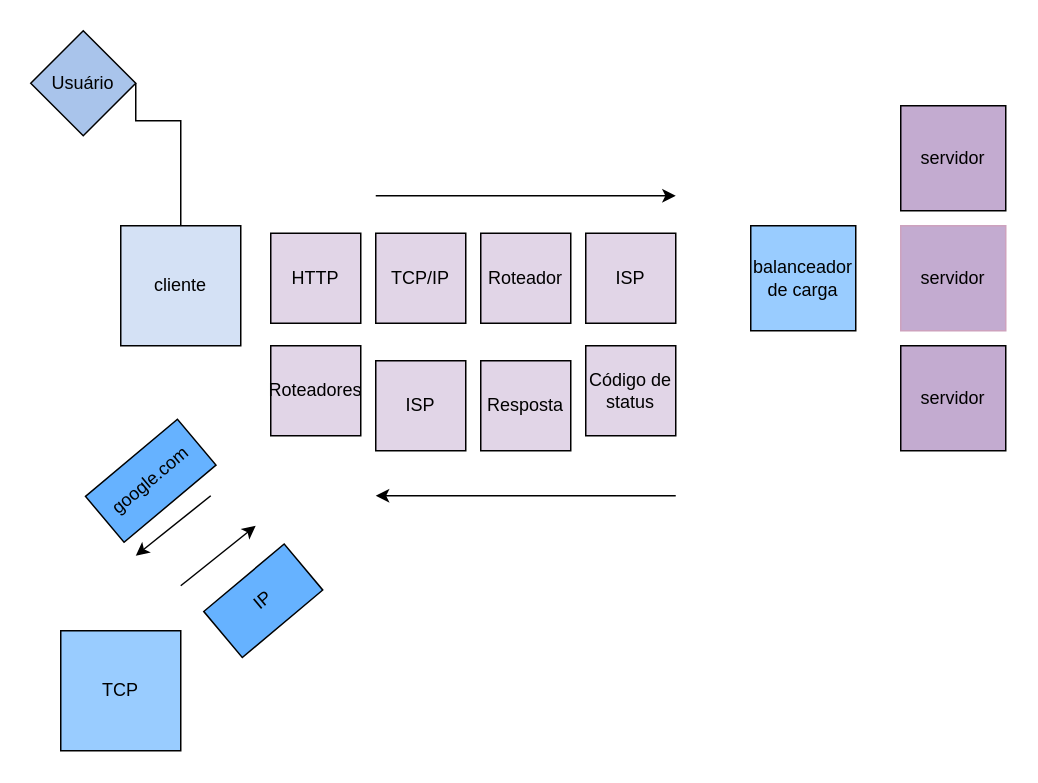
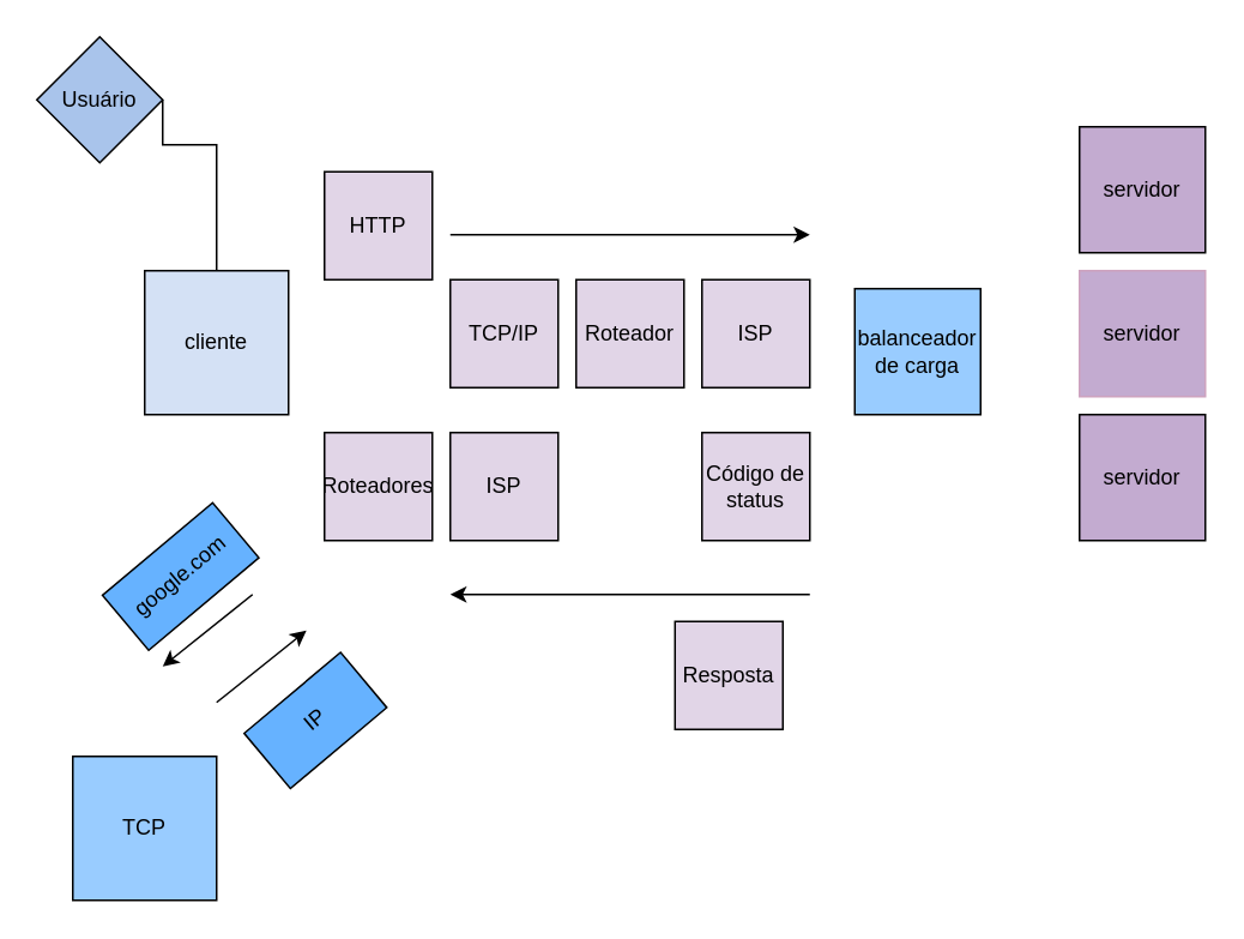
- <mxCell id="8" value="HTTP" style="whiteSpace=wrap;html=1;aspect=fixed;fillColor=#E1D5E7;" parent="1" vertex="1"><mxGeometry x="180" y="155" width="60" height="60" as="geometry" /></mxCell>
+ <mxCell id="8" value="HTTP" style="whiteSpace=wrap;html=1;aspect=fixed;fillColor=#E1D5E7;" parent="1" vertex="1"><mxGeometry x="180" y="95" width="60" height="60" as="geometry" /></mxCell>
- <mxCell id="4" value="balanceador de carga" style="whiteSpace=wrap;html=1;aspect=fixed;fillColor=#99CCFF;" parent="1" vertex="1"><mxGeometry x="500" y="150" width="70" height="70" as="geometry" /></mxCell>
+ <mxCell id="4" value="balanceador de carga" style="whiteSpace=wrap;html=1;aspect=fixed;fillColor=#99CCFF;" parent="1" vertex="1"><mxGeometry x="475" y="160" width="70" height="70" as="geometry" /></mxCell>
- <mxCell id="15" value="Roteadores" style="whiteSpace=wrap;html=1;aspect=fixed;fillColor=#E1D5E7;" parent="1" vertex="1"><mxGeometry x="180" y="230" width="60" height="60" as="geometry" /></mxCell>
+ <mxCell id="15" value="Roteadores" style="whiteSpace=wrap;html=1;aspect=fixed;fillColor=#E1D5E7;" parent="1" vertex="1"><mxGeometry x="180" y="240" width="60" height="60" as="geometry" /></mxCell>
- <mxCell id="13" value="Código de status" style="whiteSpace=wrap;html=1;aspect=fixed;fillColor=#E1D5E7;" parent="1" vertex="1"><mxGeometry x="390" y="230" width="60" height="60" as="geometry" /></mxCell>
+ <mxCell id="13" value="Código de status" style="whiteSpace=wrap;html=1;aspect=fixed;fillColor=#E1D5E7;" parent="1" vertex="1"><mxGeometry x="390" y="240" width="60" height="60" as="geometry" /></mxCell>
- <mxCell id="14" value="Resposta" style="whiteSpace=wrap;html=1;aspect=fixed;fillColor=#E1D5E7;" parent="1" vertex="1"><mxGeometry x="320" y="240" width="60" height="60" as="geometry" /></mxCell>
+ <mxCell id="14" value="Resposta" style="whiteSpace=wrap;html=1;aspect=fixed;fillColor=#E1D5E7;" parent="1" vertex="1"><mxGeometry x="375" y="345" width="60" height="60" as="geometry" /></mxCell>
